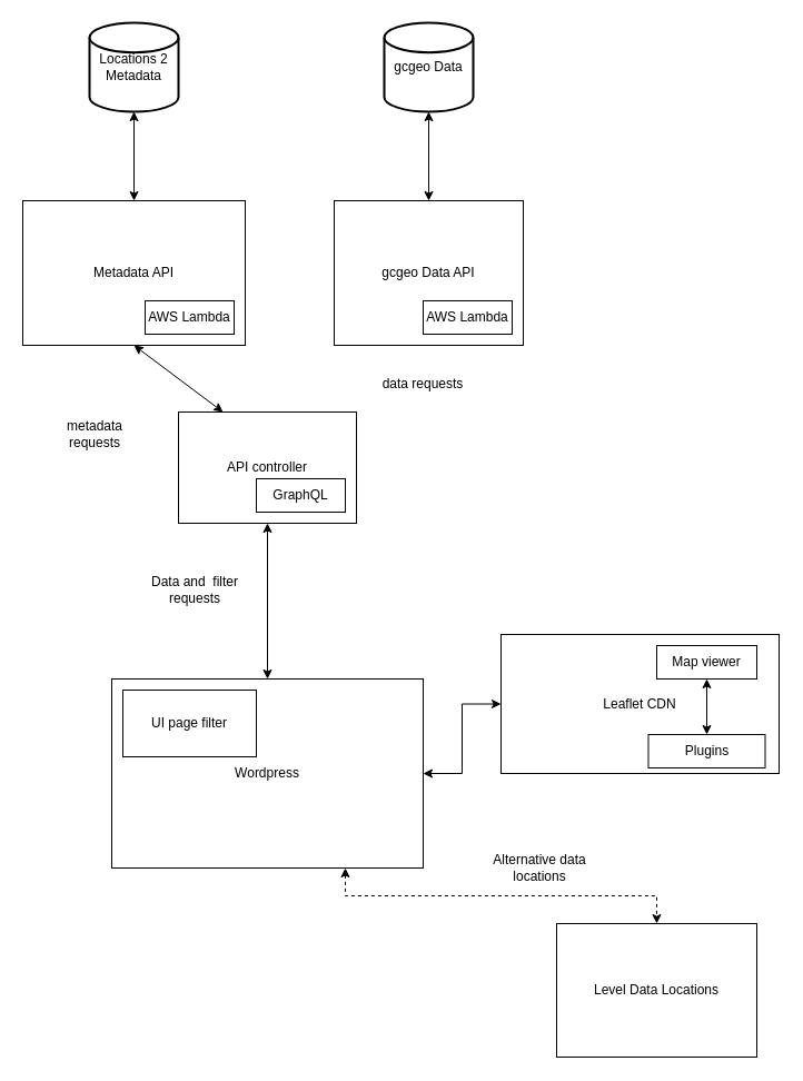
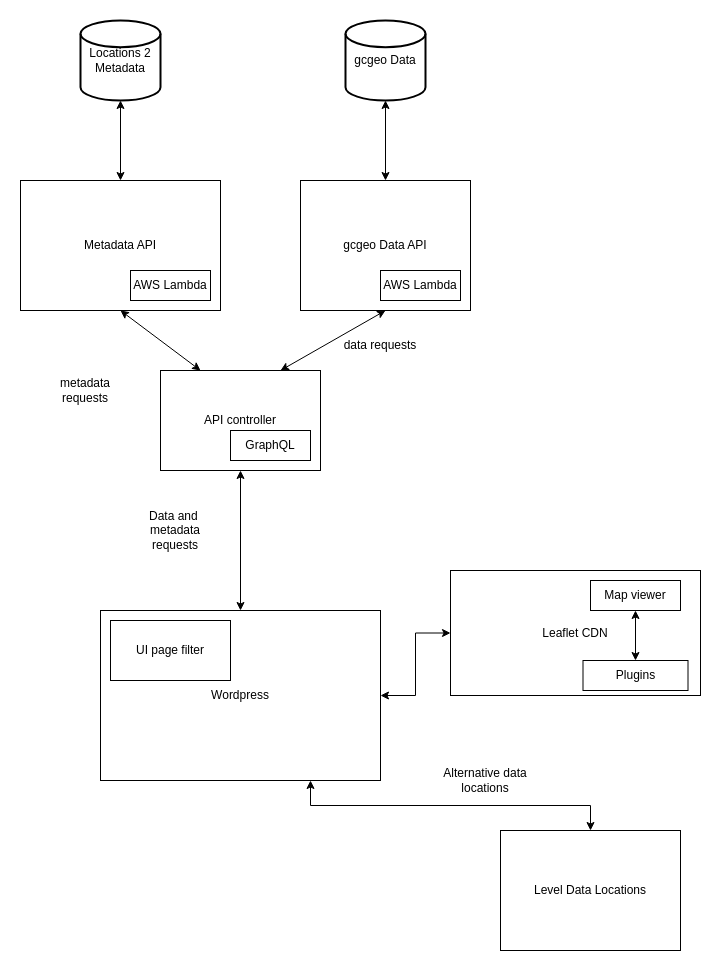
+ <mxCell id="10" value="" style="endArrow=classic;startArrow=classic;html=1;entryX=0.5;entryY=1;entryDx=0;entryDy=0;exitX=0.75;exitY=0;exitDx=0;exitDy=0;" parent="1" source="25" target="5" edge="1"><mxGeometry width="50" height="50" relative="1" as="geometry"><mxPoint x="250" y="360" as="sourcePoint" /><mxPoint x="300" y="310" as="targetPoint" /></mxGeometry></mxCell>
- <mxCell id="27" value="Data and&amp;nbsp; filter requests" style="text;html=1;strokeColor=none;fillColor=none;align=center;verticalAlign=middle;whiteSpace=wrap;rounded=0;" vertex="1" parent="1"><mxGeometry x="130" y="490" width="90" height="80" as="geometry" /></mxCell>
+ <mxCell id="27" value="Data and&amp;nbsp; metadata requests" style="text;html=1;strokeColor=none;fillColor=none;align=center;verticalAlign=middle;whiteSpace=wrap;rounded=0;" vertex="1" parent="1"><mxGeometry x="130" y="490" width="90" height="80" as="geometry" /></mxCell>
- <mxCell id="6" style="edgeStyle=orthogonalEdgeStyle;rounded=0;orthogonalLoop=1;jettySize=auto;html=1;exitX=0.75;exitY=1;exitDx=0;exitDy=0;entryX=0.5;entryY=0;entryDx=0;entryDy=0;startArrow=classic;startFill=1;dashed=1;" parent="1" source="8" target="16" edge="1"><mxGeometry relative="1" as="geometry" /></mxCell>
+ <mxCell id="6" style="edgeStyle=orthogonalEdgeStyle;rounded=0;orthogonalLoop=1;jettySize=auto;html=1;exitX=0.75;exitY=1;exitDx=0;exitDy=0;entryX=0.5;entryY=0;entryDx=0;entryDy=0;startArrow=classic;startFill=1;" parent="1" source="8" target="16" edge="1"><mxGeometry relative="1" as="geometry" /></mxCell>
